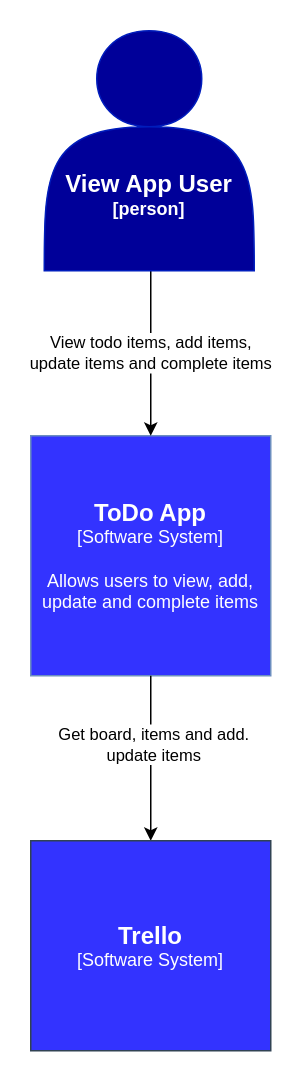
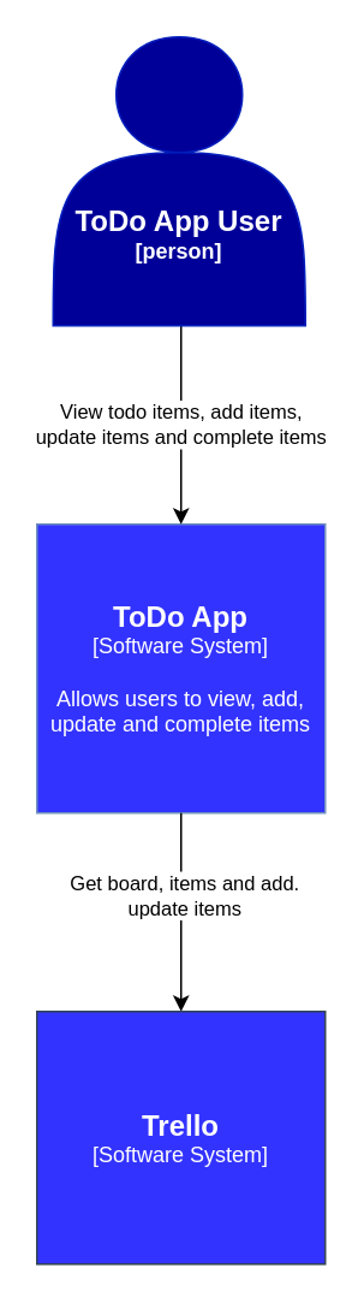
- <mxCell id="7" value="&lt;b&gt;&lt;br&gt;&lt;br&gt;&lt;br&gt;&lt;br&gt;&lt;span style=&quot;font-size: 16px&quot;&gt;View App User&lt;/span&gt;&lt;br&gt;&lt;font style=&quot;font-size: 12px&quot;&gt;[person]&lt;/font&gt;&lt;br&gt;&lt;/b&gt;" style="shape=actor;whiteSpace=wrap;html=1;strokeColor=#001DBC;fontColor=#ffffff;fillColor=#000099;" vertex="1" parent="1"><mxGeometry x="29" y="20" width="140" height="160" as="geometry" /></mxCell>
+ <mxCell id="7" value="&lt;b&gt;&lt;br&gt;&lt;br&gt;&lt;br&gt;&lt;br&gt;&lt;span style=&quot;font-size: 16px&quot;&gt;ToDo App User&lt;/span&gt;&lt;br&gt;&lt;font style=&quot;font-size: 12px&quot;&gt;[person]&lt;/font&gt;&lt;br&gt;&lt;/b&gt;" style="shape=actor;whiteSpace=wrap;html=1;strokeColor=#001DBC;fontColor=#ffffff;fillColor=#000099;" vertex="1" parent="1"><mxGeometry x="29" y="20" width="140" height="160" as="geometry" /></mxCell>
